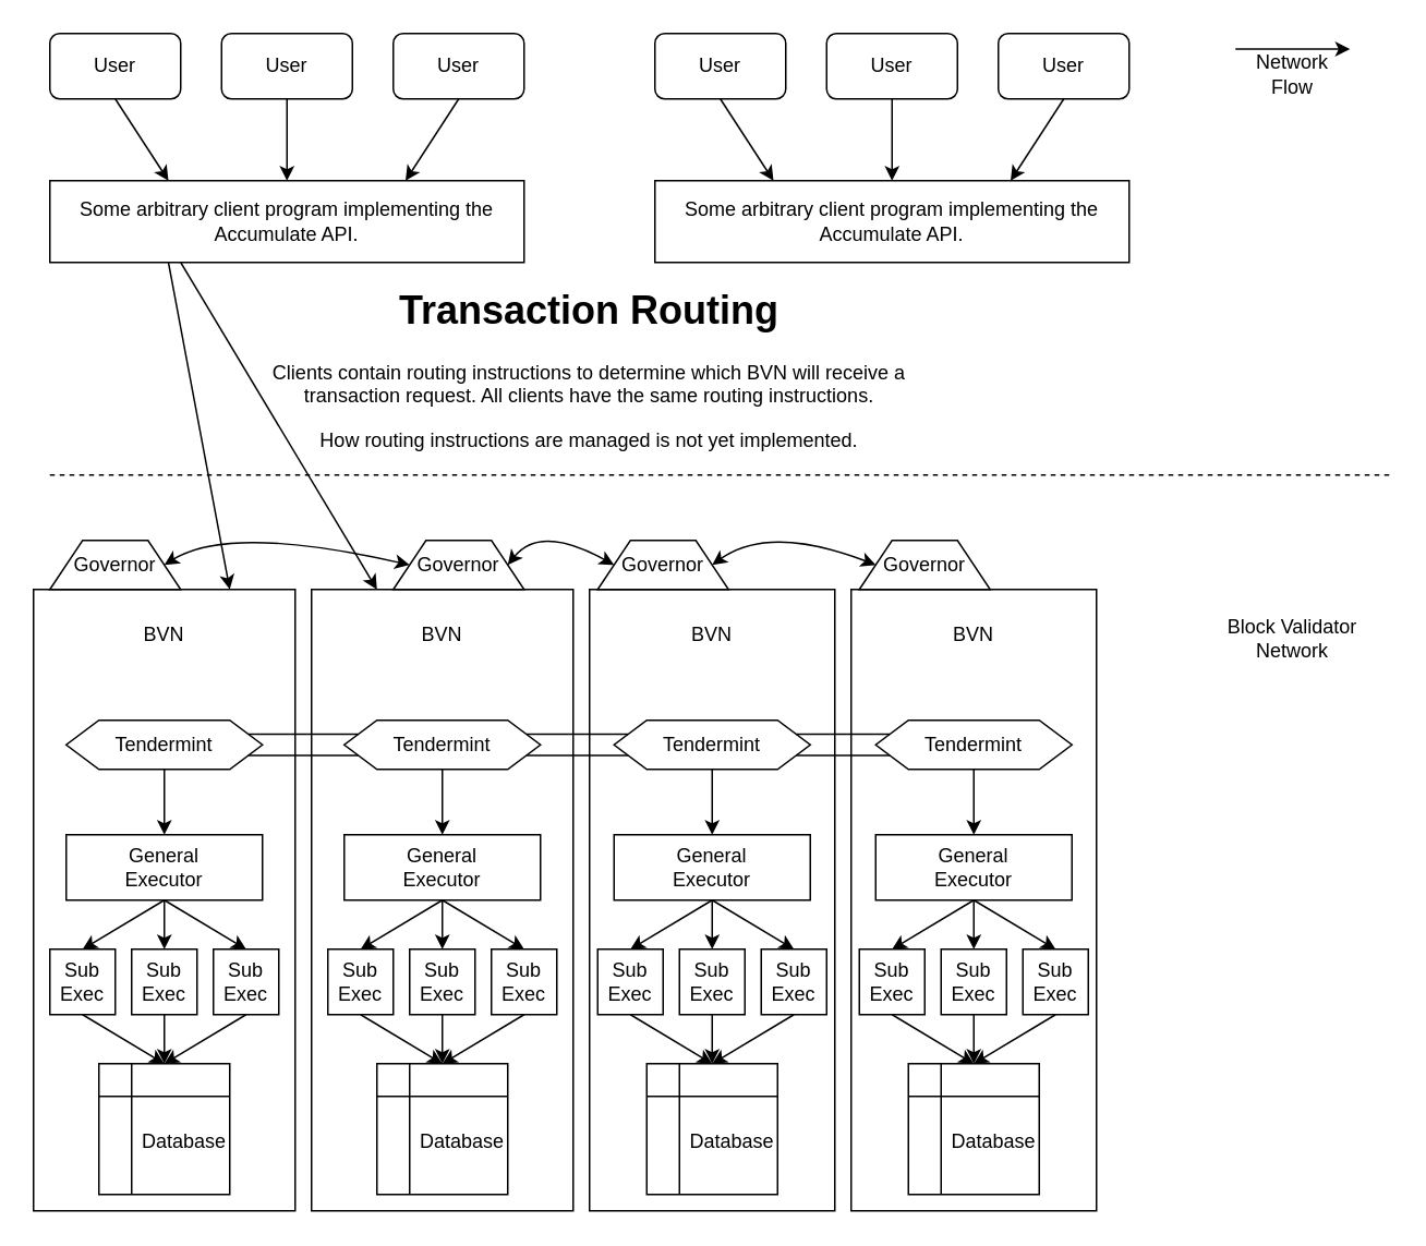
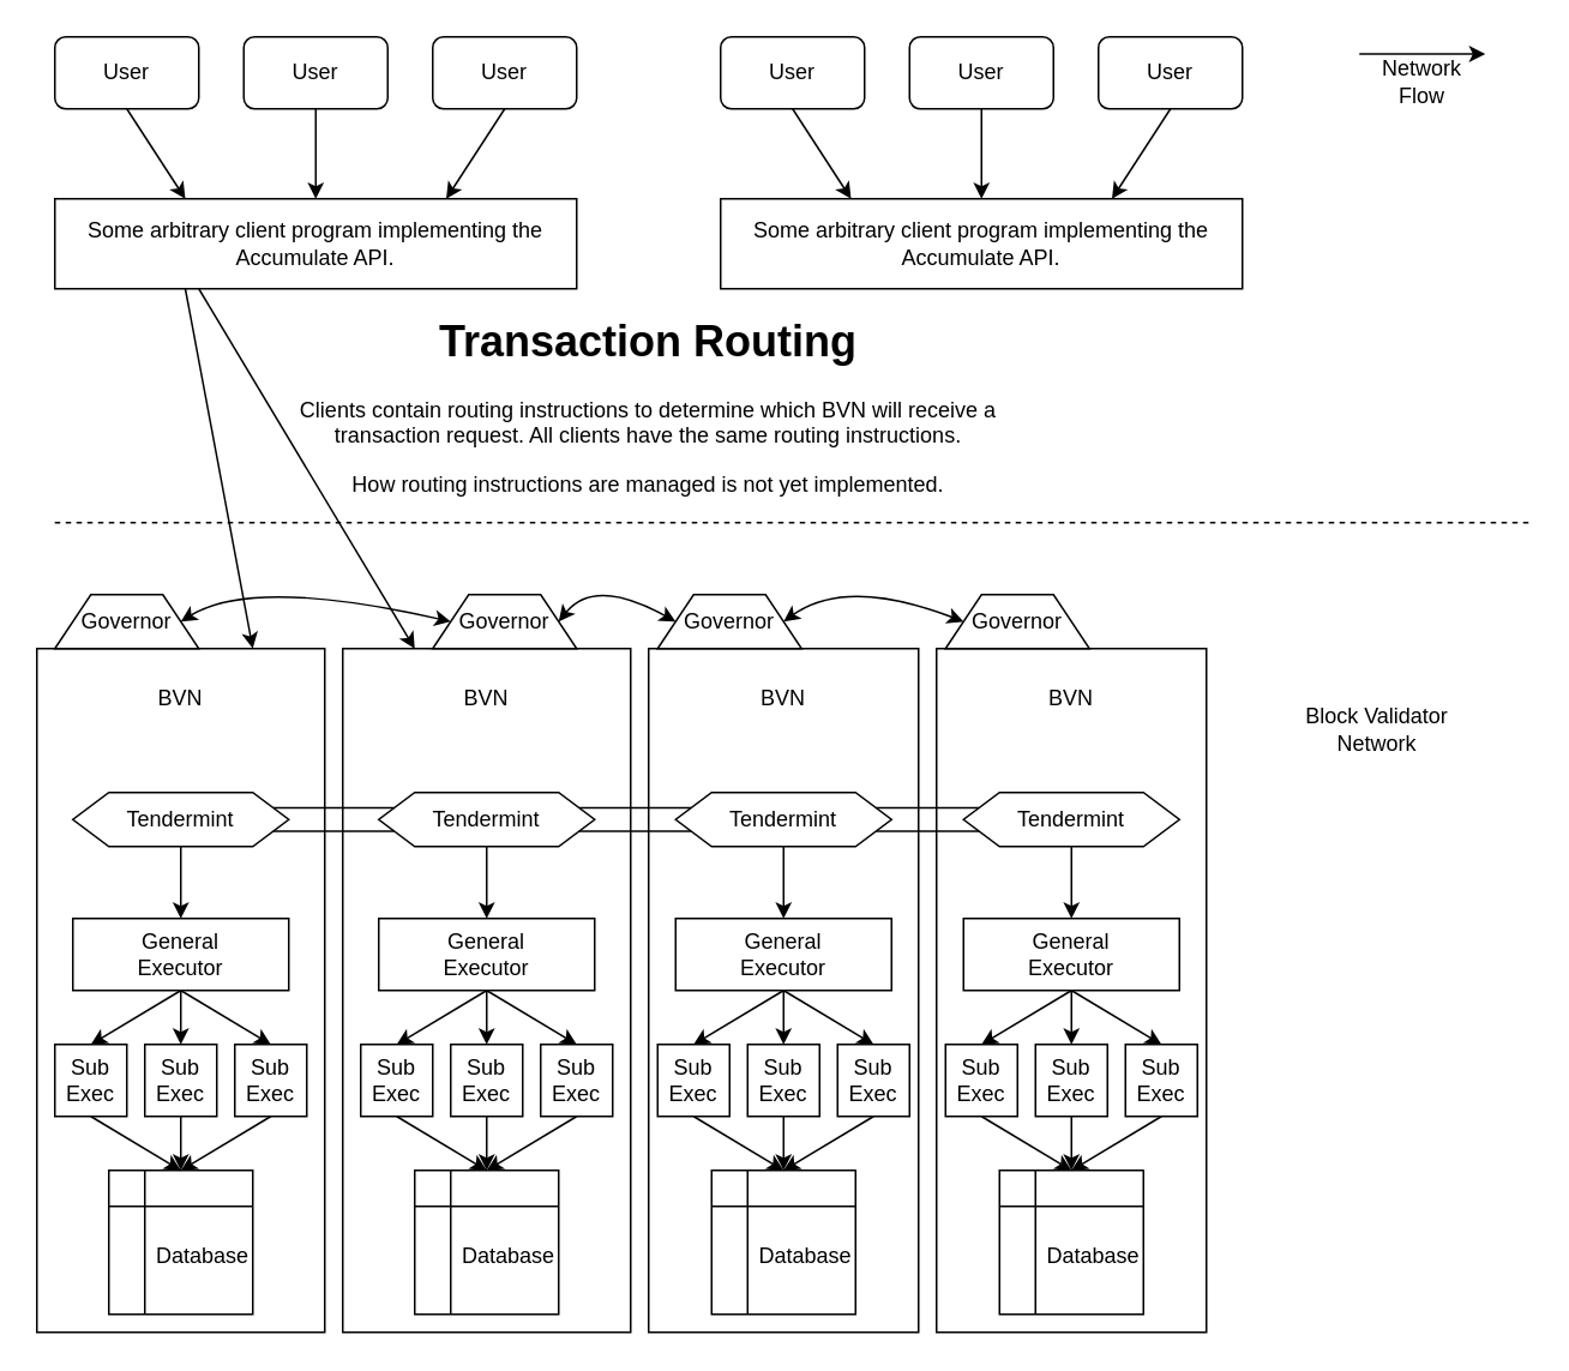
- <mxCell id="21" value="Block Validator Network" style="text;html=1;strokeColor=none;fillColor=none;align=center;verticalAlign=middle;whiteSpace=wrap;rounded=0;" parent="1" vertex="1"><mxGeometry x="730" y="375" width="120" height="30" as="geometry" /></mxCell>
+ <mxCell id="21" value="Block Validator Network" style="text;html=1;strokeColor=none;fillColor=none;align=center;verticalAlign=middle;whiteSpace=wrap;rounded=0;" parent="1" vertex="1"><mxGeometry x="705" y="390" width="120" height="30" as="geometry" /></mxCell>
